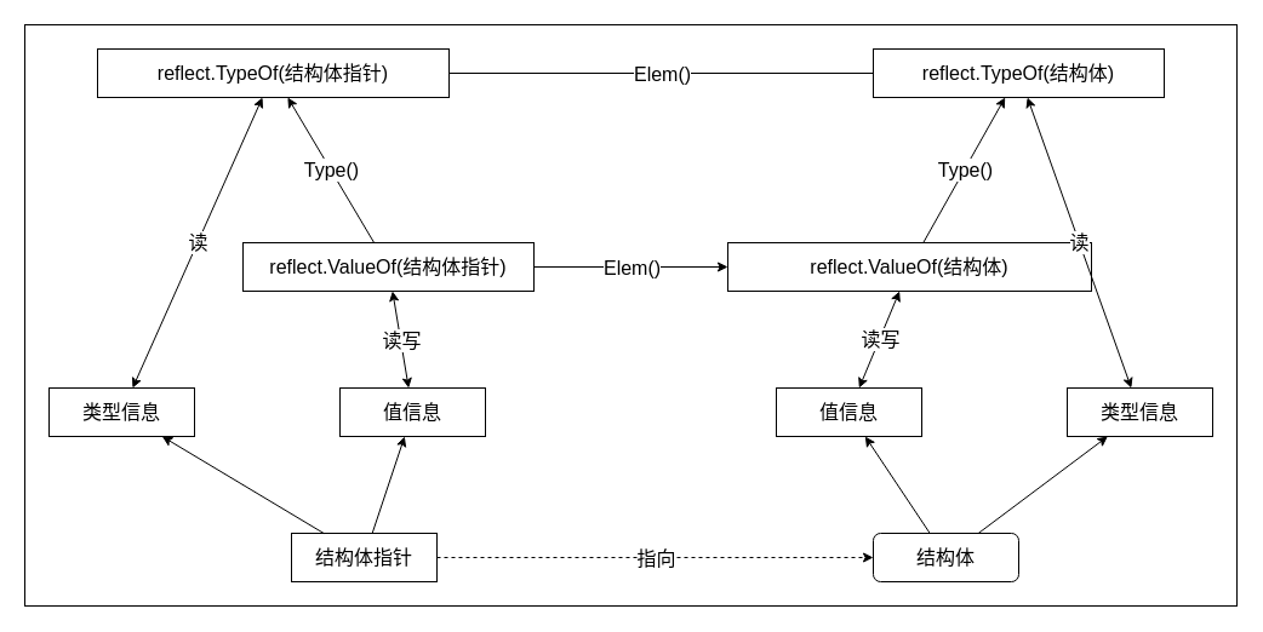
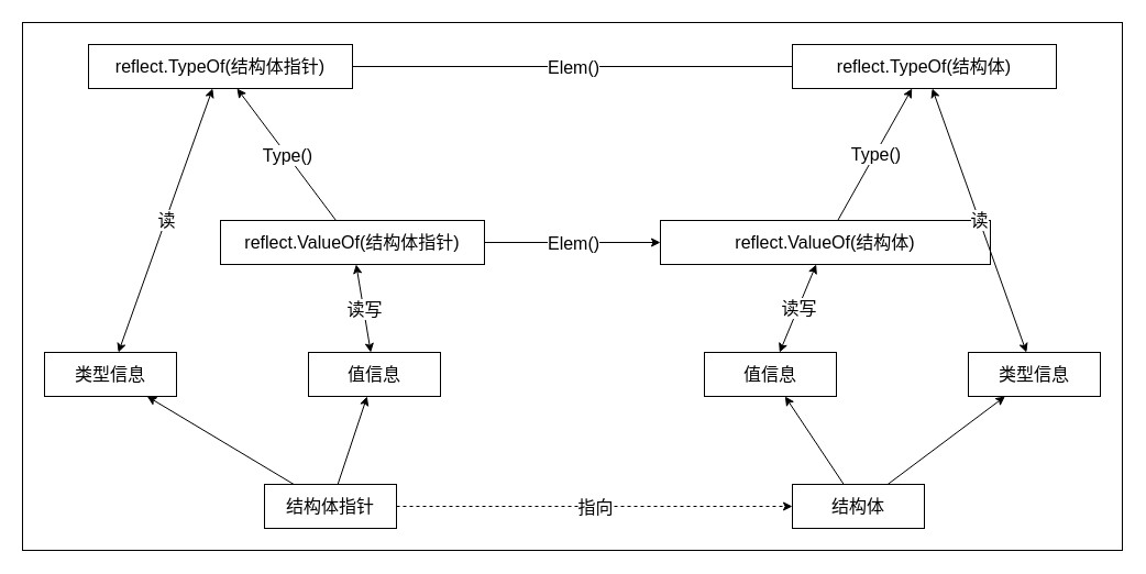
- <mxCell id="2" value="reflect.TypeOf(结构体指针)" style="rounded=0;whiteSpace=wrap;html=1;fillColor=none;fontSize=16;" vertex="1" parent="1"><mxGeometry x="80" y="40" width="290" height="40" as="geometry" /></mxCell>
+ <mxCell id="2" value="reflect.TypeOf(结构体指针)" style="rounded=0;whiteSpace=wrap;html=1;fillColor=none;fontSize=16;" vertex="1" parent="1"><mxGeometry x="80" y="40" width="240" height="40" as="geometry" /></mxCell>
- <mxCell id="5" value="结构体" style="whiteSpace=wrap;html=1;fillColor=none;fontSize=16;rounded=1;" vertex="1" parent="1"><mxGeometry x="720" y="440" width="120" height="40" as="geometry" /></mxCell>
+ <mxCell id="5" value="结构体" style="rounded=0;whiteSpace=wrap;html=1;fillColor=none;fontSize=16;" vertex="1" parent="1"><mxGeometry x="720" y="440" width="120" height="40" as="geometry" /></mxCell>
